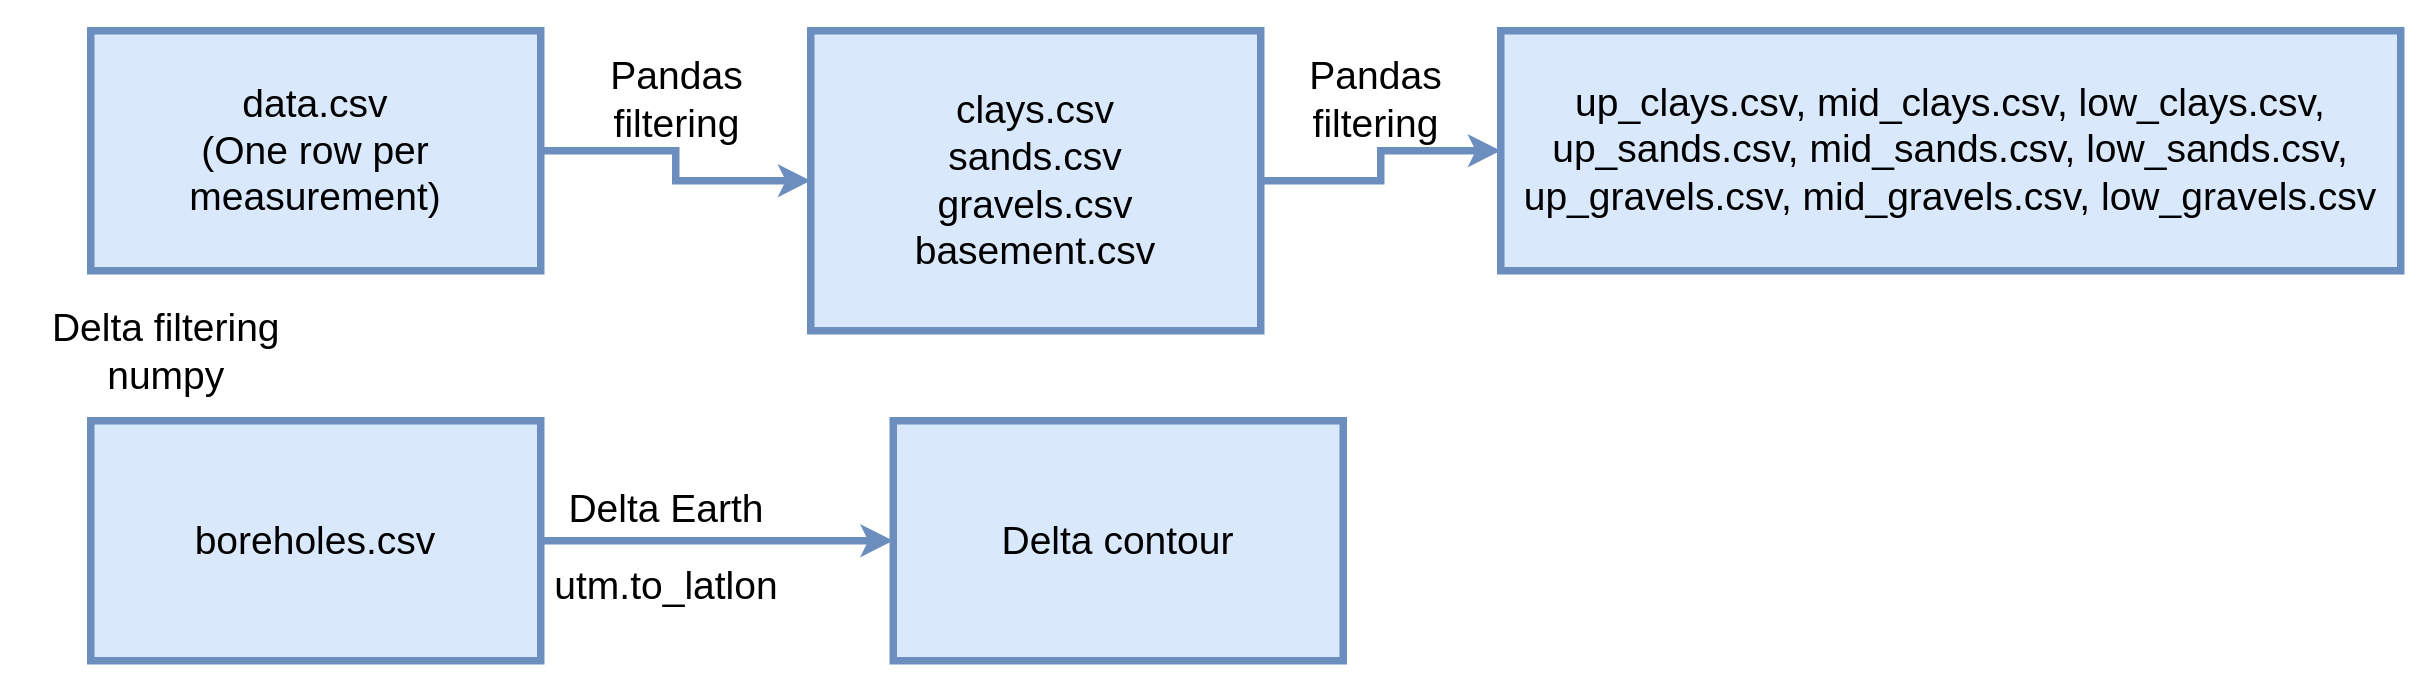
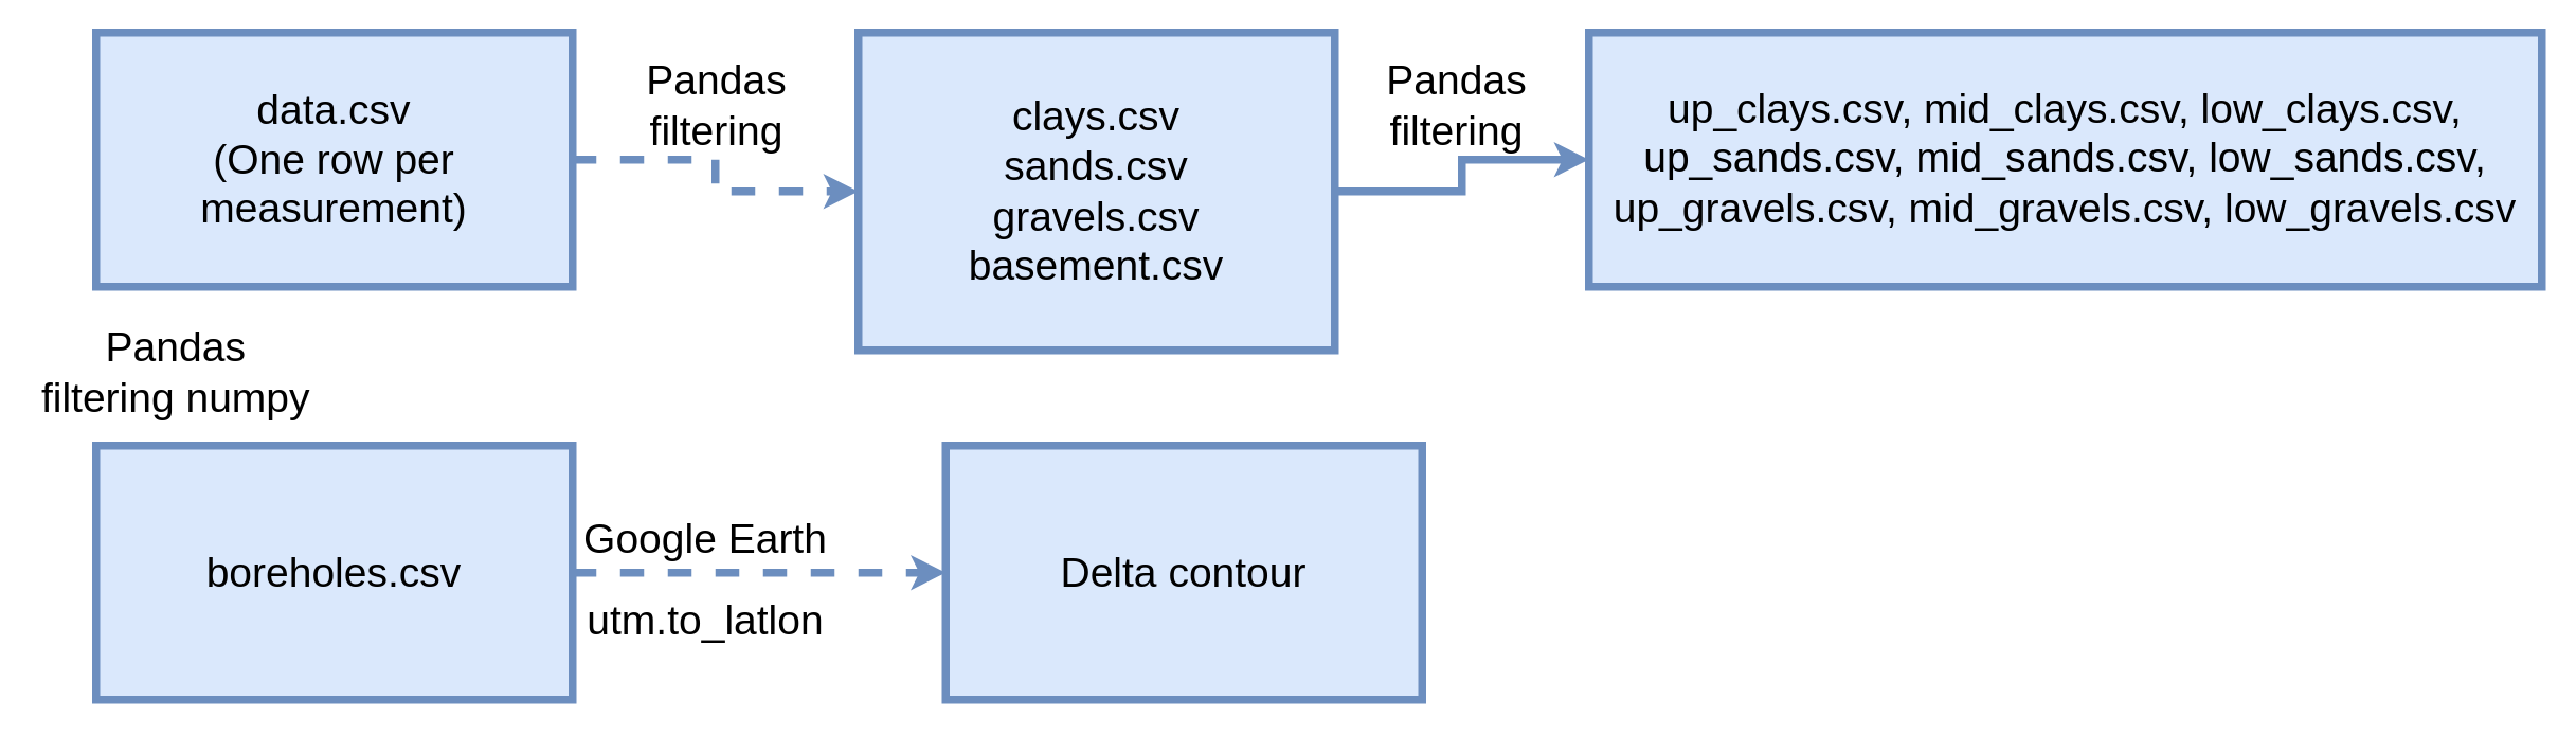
- <mxCell id="2" style="edgeStyle=orthogonalEdgeStyle;rounded=0;orthogonalLoop=1;jettySize=auto;html=1;entryX=0;entryY=0.5;entryDx=0;entryDy=0;fontSize=26;strokeWidth=5;fillColor=#dae8fc;strokeColor=#6c8ebf;" parent="1" source="3" target="5" edge="1"><mxGeometry relative="1" as="geometry" /></mxCell>
+ <mxCell id="2" style="edgeStyle=orthogonalEdgeStyle;rounded=0;orthogonalLoop=1;jettySize=auto;html=1;entryX=0;entryY=0.5;entryDx=0;entryDy=0;fontSize=26;strokeWidth=5;fillColor=#dae8fc;strokeColor=#6c8ebf;dashed=1;" parent="1" source="3" target="5" edge="1"><mxGeometry relative="1" as="geometry" /></mxCell>
- <mxCell id="12" value="Delta filtering numpy" style="text;html=1;strokeColor=none;fillColor=none;align=center;verticalAlign=middle;whiteSpace=wrap;rounded=0;fontSize=26;" parent="1" vertex="1"><mxGeometry y="164" width="181" height="140" as="geometry" x="20" /></mxCell>
+ <mxCell id="12" value="Pandas filtering numpy" style="text;html=1;strokeColor=none;fillColor=none;align=center;verticalAlign=middle;whiteSpace=wrap;rounded=0;fontSize=26;" parent="1" vertex="1"><mxGeometry y="164" width="181" height="140" as="geometry" x="20" /></mxCell>
- <mxCell id="13" value="Delta Earth" style="text;html=1;strokeColor=none;fillColor=none;align=center;verticalAlign=middle;whiteSpace=wrap;rounded=0;fontSize=26;" parent="1" vertex="1"><mxGeometry x="364" y="314" width="160" height="50" as="geometry" /></mxCell>
+ <mxCell id="13" value="Google Earth" style="text;html=1;strokeColor=none;fillColor=none;align=center;verticalAlign=middle;whiteSpace=wrap;rounded=0;fontSize=26;" parent="1" vertex="1"><mxGeometry x="364" y="314" width="160" height="50" as="geometry" /></mxCell>
- <mxCell id="9" style="edgeStyle=orthogonalEdgeStyle;rounded=0;orthogonalLoop=1;jettySize=auto;html=1;exitX=1;exitY=0.5;exitDx=0;exitDy=0;entryX=0;entryY=0.5;entryDx=0;entryDy=0;strokeWidth=5;fillColor=#dae8fc;strokeColor=#6c8ebf;" parent="1" source="10" target="11" edge="1"><mxGeometry relative="1" as="geometry" /></mxCell>
+ <mxCell id="9" style="edgeStyle=orthogonalEdgeStyle;rounded=0;orthogonalLoop=1;jettySize=auto;html=1;exitX=1;exitY=0.5;exitDx=0;exitDy=0;entryX=0;entryY=0.5;entryDx=0;entryDy=0;strokeWidth=5;fillColor=#dae8fc;strokeColor=#6c8ebf;dashed=1;" parent="1" source="10" target="11" edge="1"><mxGeometry relative="1" as="geometry" /></mxCell>
